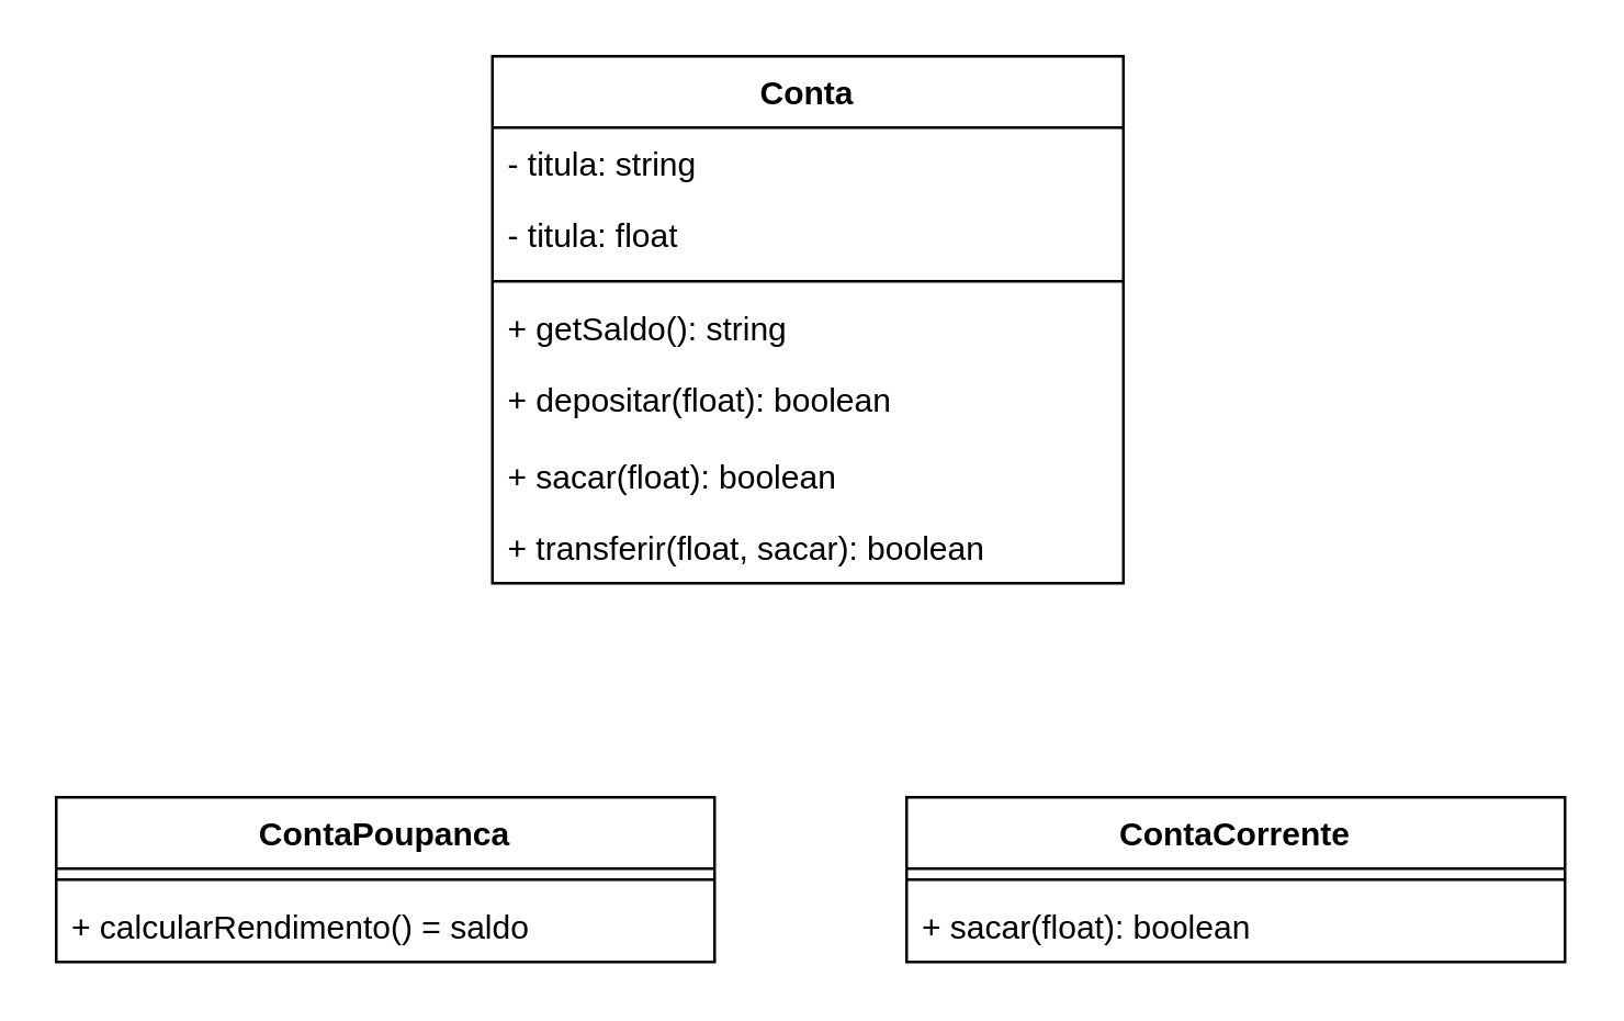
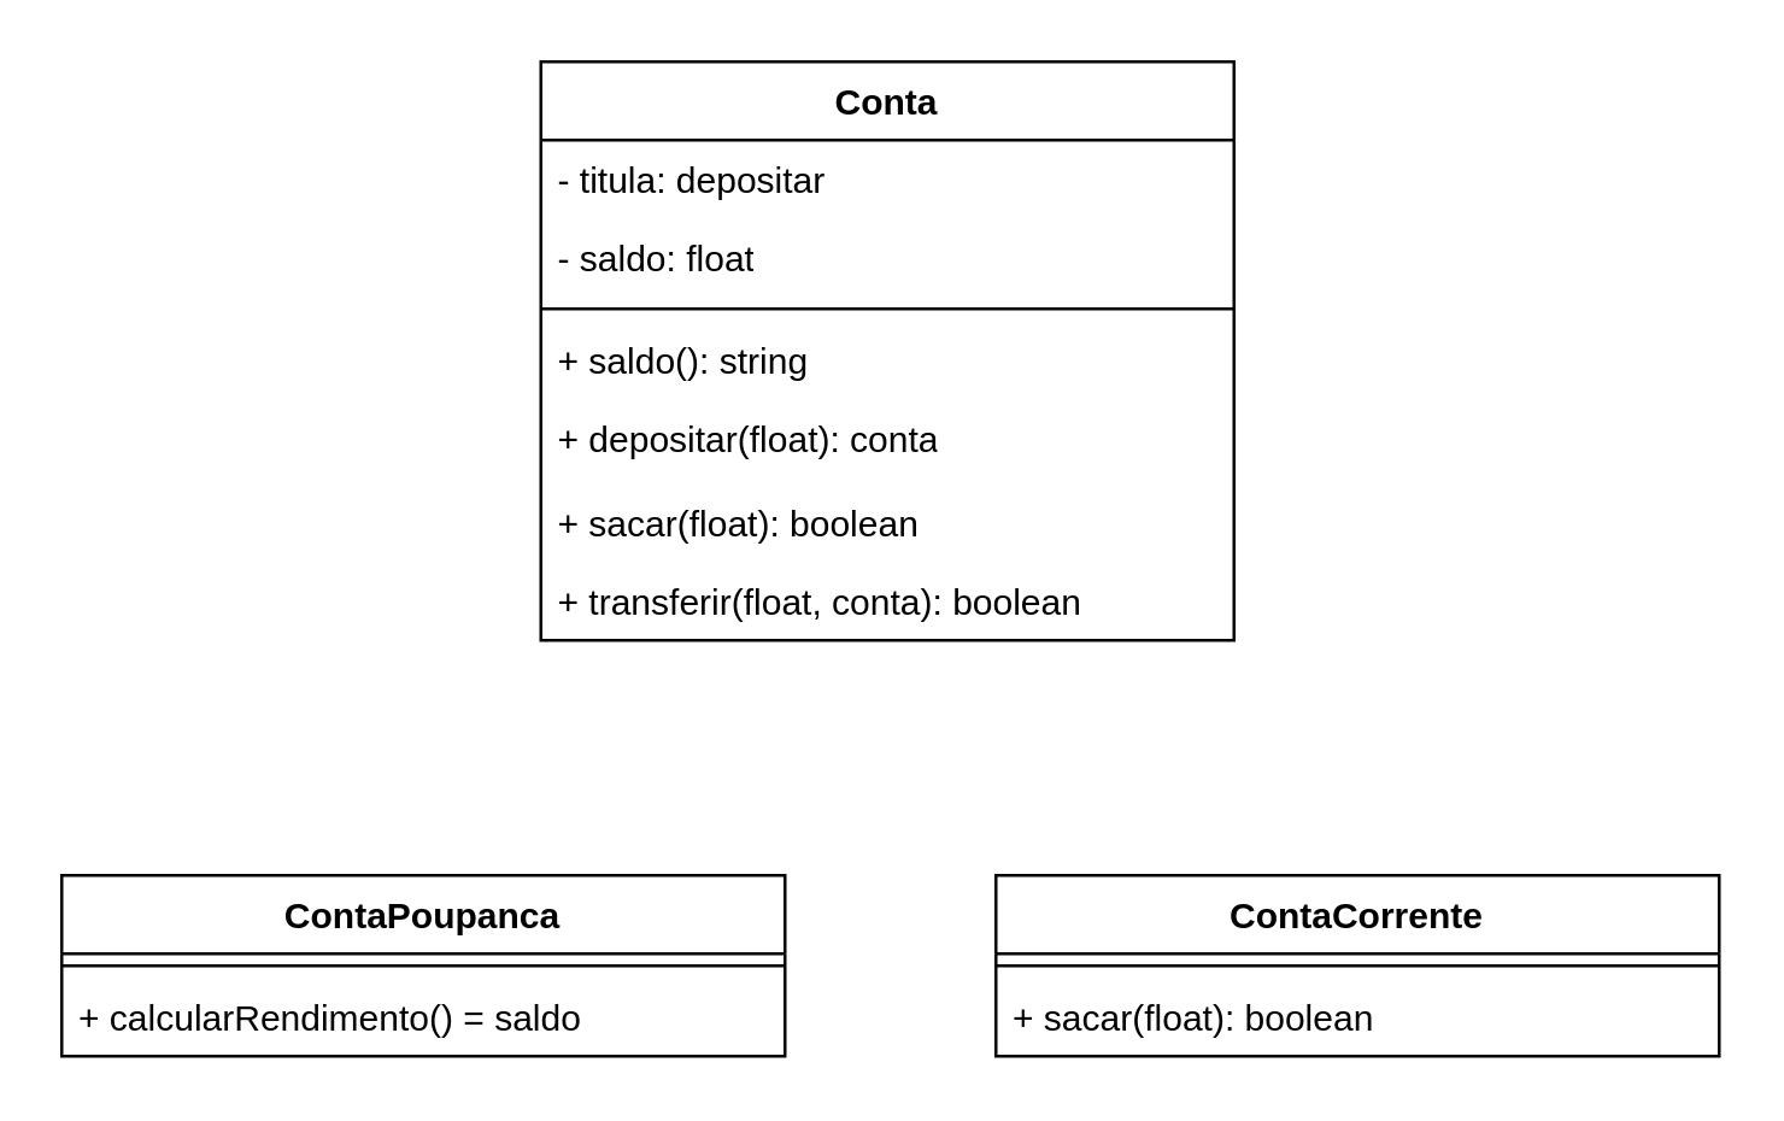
- <mxCell id="3" value="- titula: string" style="text;strokeColor=none;fillColor=none;align=left;verticalAlign=top;spacingLeft=4;spacingRight=4;overflow=hidden;rotatable=0;points=[[0,0.5],[1,0.5]];portConstraint=eastwest;whiteSpace=wrap;html=1;rounded=0;" parent="2" vertex="1"><mxGeometry y="26" width="230" height="26" as="geometry" /></mxCell>
+ <mxCell id="3" value="- titula: depositar" style="text;strokeColor=none;fillColor=none;align=left;verticalAlign=top;spacingLeft=4;spacingRight=4;overflow=hidden;rotatable=0;points=[[0,0.5],[1,0.5]];portConstraint=eastwest;whiteSpace=wrap;html=1;rounded=0;" parent="2" vertex="1"><mxGeometry y="26" width="230" height="26" as="geometry" /></mxCell>
- <mxCell id="4" value="- titula: float" style="text;strokeColor=none;fillColor=none;align=left;verticalAlign=top;spacingLeft=4;spacingRight=4;overflow=hidden;rotatable=0;points=[[0,0.5],[1,0.5]];portConstraint=eastwest;whiteSpace=wrap;html=1;rounded=0;" parent="2" vertex="1"><mxGeometry y="52" width="230" height="26" as="geometry" /></mxCell>
+ <mxCell id="4" value="- saldo: float" style="text;strokeColor=none;fillColor=none;align=left;verticalAlign=top;spacingLeft=4;spacingRight=4;overflow=hidden;rotatable=0;points=[[0,0.5],[1,0.5]];portConstraint=eastwest;whiteSpace=wrap;html=1;rounded=0;" parent="2" vertex="1"><mxGeometry y="52" width="230" height="26" as="geometry" /></mxCell>
- <mxCell id="6" value="+ getSaldo(): string" style="text;strokeColor=none;fillColor=none;align=left;verticalAlign=top;spacingLeft=4;spacingRight=4;overflow=hidden;rotatable=0;points=[[0,0.5],[1,0.5]];portConstraint=eastwest;whiteSpace=wrap;html=1;rounded=0;" parent="2" vertex="1"><mxGeometry y="86" width="230" height="26" as="geometry" /></mxCell>
+ <mxCell id="6" value="+ saldo(): string" style="text;strokeColor=none;fillColor=none;align=left;verticalAlign=top;spacingLeft=4;spacingRight=4;overflow=hidden;rotatable=0;points=[[0,0.5],[1,0.5]];portConstraint=eastwest;whiteSpace=wrap;html=1;rounded=0;" parent="2" vertex="1"><mxGeometry y="86" width="230" height="26" as="geometry" /></mxCell>
- <mxCell id="7" value="+ depositar(float): boolean" style="text;strokeColor=none;fillColor=none;align=left;verticalAlign=top;spacingLeft=4;spacingRight=4;overflow=hidden;rotatable=0;points=[[0,0.5],[1,0.5]];portConstraint=eastwest;whiteSpace=wrap;html=1;rounded=0;" parent="2" vertex="1"><mxGeometry y="112" width="230" height="28" as="geometry" /></mxCell>
+ <mxCell id="7" value="+ depositar(float): conta" style="text;strokeColor=none;fillColor=none;align=left;verticalAlign=top;spacingLeft=4;spacingRight=4;overflow=hidden;rotatable=0;points=[[0,0.5],[1,0.5]];portConstraint=eastwest;whiteSpace=wrap;html=1;rounded=0;" parent="2" vertex="1"><mxGeometry y="112" width="230" height="28" as="geometry" /></mxCell>
- <mxCell id="9" value="+ transferir(float, sacar): boolean" style="text;strokeColor=none;fillColor=none;align=left;verticalAlign=top;spacingLeft=4;spacingRight=4;overflow=hidden;rotatable=0;points=[[0,0.5],[1,0.5]];portConstraint=eastwest;whiteSpace=wrap;html=1;rounded=0;" parent="2" vertex="1"><mxGeometry y="166" width="230" height="26" as="geometry" /></mxCell>
+ <mxCell id="9" value="+ transferir(float, conta): boolean" style="text;strokeColor=none;fillColor=none;align=left;verticalAlign=top;spacingLeft=4;spacingRight=4;overflow=hidden;rotatable=0;points=[[0,0.5],[1,0.5]];portConstraint=eastwest;whiteSpace=wrap;html=1;rounded=0;" parent="2" vertex="1"><mxGeometry y="166" width="230" height="26" as="geometry" /></mxCell>
